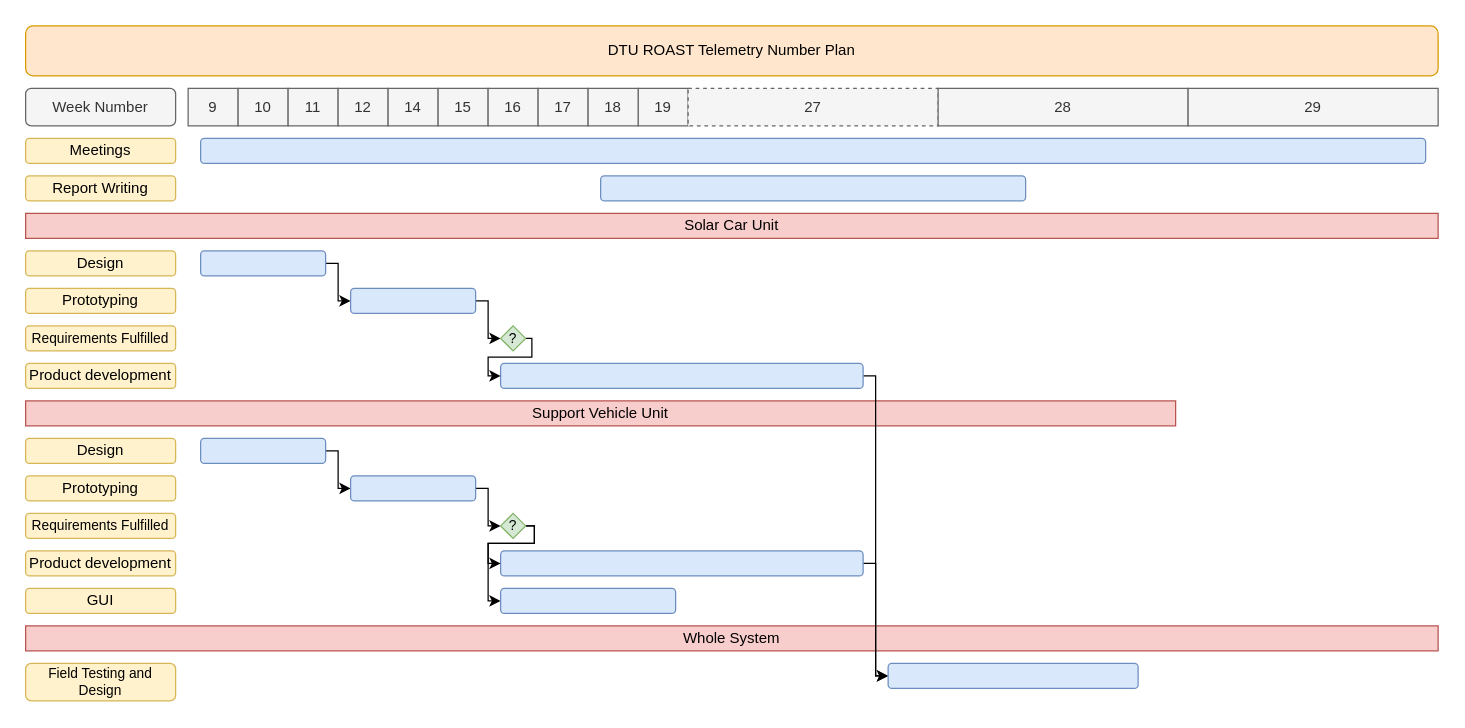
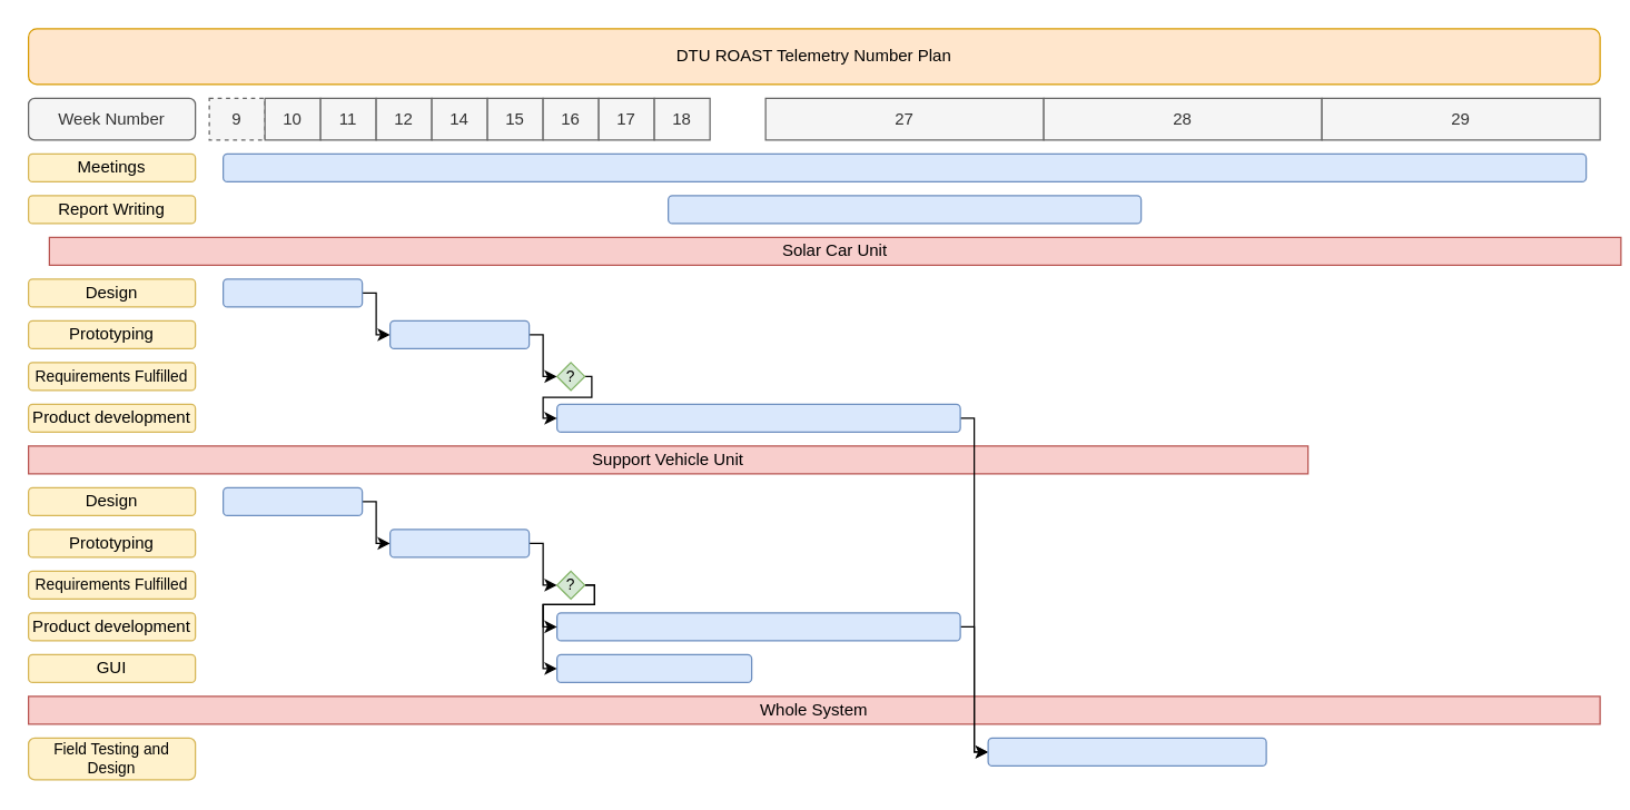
- <mxCell id="3" value="9" style="rounded=0;whiteSpace=wrap;html=1;fillColor=#f5f5f5;strokeColor=#666666;fontColor=#333333;" vertex="1" parent="1"><mxGeometry x="150" y="70" width="40" height="30" as="geometry" /></mxCell>
+ <mxCell id="3" value="9" style="rounded=0;whiteSpace=wrap;html=1;fillColor=#f5f5f5;strokeColor=#666666;fontColor=#333333;dashed=1;" vertex="1" parent="1"><mxGeometry x="150" y="70" width="40" height="30" as="geometry" /></mxCell>
- <mxCell id="11" value="19" style="rounded=0;whiteSpace=wrap;html=1;fillColor=#f5f5f5;strokeColor=#666666;fontColor=#333333;" vertex="1" parent="1"><mxGeometry x="510" y="70" width="40" height="30" as="geometry" /></mxCell>
- <mxCell id="12" value="27" style="rounded=0;whiteSpace=wrap;html=1;fillColor=#f5f5f5;strokeColor=#666666;fontColor=#333333;dashed=1;" vertex="1" parent="1"><mxGeometry x="550" y="70" width="200" height="30" as="geometry" /></mxCell>
+ <mxCell id="12" value="27" style="rounded=0;whiteSpace=wrap;html=1;fillColor=#f5f5f5;strokeColor=#666666;fontColor=#333333;" vertex="1" parent="1"><mxGeometry x="550" y="70" width="200" height="30" as="geometry" /></mxCell>
- <mxCell id="20" value="Solar Car Unit" style="rounded=0;whiteSpace=wrap;html=1;fillColor=#f8cecc;strokeColor=#b85450;" vertex="1" parent="1"><mxGeometry x="20" y="170" width="1130" height="20" as="geometry" /></mxCell>
+ <mxCell id="20" value="Solar Car Unit" style="rounded=0;whiteSpace=wrap;html=1;fillColor=#f8cecc;strokeColor=#b85450;" vertex="1" parent="1"><mxGeometry x="35" y="170" width="1130" height="20" as="geometry" /></mxCell>
